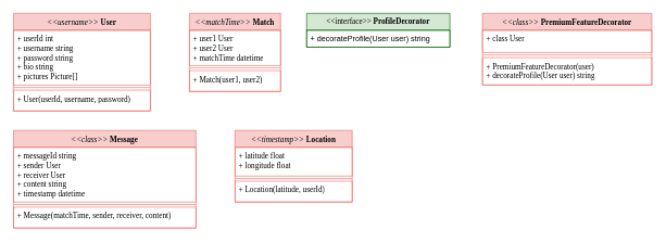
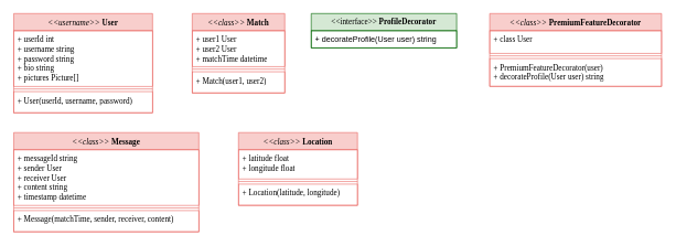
- <mxCell id="6" value="&lt;i style=&quot;border-color: var(--border-color); font-weight: 400;&quot;&gt;&amp;lt;&amp;lt;matchTime&amp;gt;&amp;gt;&amp;nbsp;&lt;/i&gt;Match" style="swimlane;fontStyle=1;align=center;verticalAlign=top;childLayout=stackLayout;horizontal=1;startSize=26;horizontalStack=0;resizeParent=1;resizeParentMax=0;resizeLast=0;collapsible=1;marginBottom=0;whiteSpace=wrap;html=1;fontFamily=Tahoma;fillColor=#f8cecc;strokeColor=#EA6B66;" vertex="1" parent="1"><mxGeometry x="290" y="20" width="140" height="120" as="geometry"><mxRectangle x="120" y="370" width="70" height="30" as="alternateBounds" /></mxGeometry></mxCell>
+ <mxCell id="6" value="&lt;i style=&quot;border-color: var(--border-color); font-weight: 400;&quot;&gt;&amp;lt;&amp;lt;class&amp;gt;&amp;gt;&amp;nbsp;&lt;/i&gt;Match" style="swimlane;fontStyle=1;align=center;verticalAlign=top;childLayout=stackLayout;horizontal=1;startSize=26;horizontalStack=0;resizeParent=1;resizeParentMax=0;resizeLast=0;collapsible=1;marginBottom=0;whiteSpace=wrap;html=1;fontFamily=Tahoma;fillColor=#f8cecc;strokeColor=#EA6B66;" vertex="1" parent="1"><mxGeometry x="290" y="20" width="140" height="120" as="geometry"><mxRectangle x="120" y="370" width="70" height="30" as="alternateBounds" /></mxGeometry></mxCell>
- <mxCell id="14" value="&lt;i style=&quot;border-color: var(--border-color); font-weight: 400;&quot;&gt;&amp;lt;&amp;lt;timestamp&amp;gt;&amp;gt;&amp;nbsp;&lt;/i&gt;Location" style="swimlane;fontStyle=1;align=center;verticalAlign=top;childLayout=stackLayout;horizontal=1;startSize=26;horizontalStack=0;resizeParent=1;resizeParentMax=0;resizeLast=0;collapsible=1;marginBottom=0;whiteSpace=wrap;html=1;fontFamily=Tahoma;fillColor=#f8cecc;strokeColor=#EA6B66;" vertex="1" parent="1"><mxGeometry x="360" y="200" width="180" height="110" as="geometry"><mxRectangle x="120" y="370" width="70" height="30" as="alternateBounds" /></mxGeometry></mxCell>
+ <mxCell id="14" value="&lt;i style=&quot;border-color: var(--border-color); font-weight: 400;&quot;&gt;&amp;lt;&amp;lt;class&amp;gt;&amp;gt;&amp;nbsp;&lt;/i&gt;Location" style="swimlane;fontStyle=1;align=center;verticalAlign=top;childLayout=stackLayout;horizontal=1;startSize=26;horizontalStack=0;resizeParent=1;resizeParentMax=0;resizeLast=0;collapsible=1;marginBottom=0;whiteSpace=wrap;html=1;fontFamily=Tahoma;fillColor=#f8cecc;strokeColor=#EA6B66;" vertex="1" parent="1"><mxGeometry x="360" y="200" width="180" height="110" as="geometry"><mxRectangle x="120" y="370" width="70" height="30" as="alternateBounds" /></mxGeometry></mxCell>
- <mxCell id="17" value="+&amp;nbsp;Location(latitude, userId)" style="text;strokeColor=#EA6B66;fillColor=none;align=left;verticalAlign=top;spacingLeft=4;spacingRight=4;overflow=hidden;rotatable=0;points=[[0,0.5],[1,0.5]];portConstraint=eastwest;whiteSpace=wrap;html=1;fontFamily=Tahoma;" vertex="1" parent="14"><mxGeometry y="78" width="180" height="32" as="geometry" /></mxCell>
+ <mxCell id="17" value="+&amp;nbsp;Location(latitude, longitude)" style="text;strokeColor=#EA6B66;fillColor=none;align=left;verticalAlign=top;spacingLeft=4;spacingRight=4;overflow=hidden;rotatable=0;points=[[0,0.5],[1,0.5]];portConstraint=eastwest;whiteSpace=wrap;html=1;fontFamily=Tahoma;" vertex="1" parent="14"><mxGeometry y="78" width="180" height="32" as="geometry" /></mxCell>
